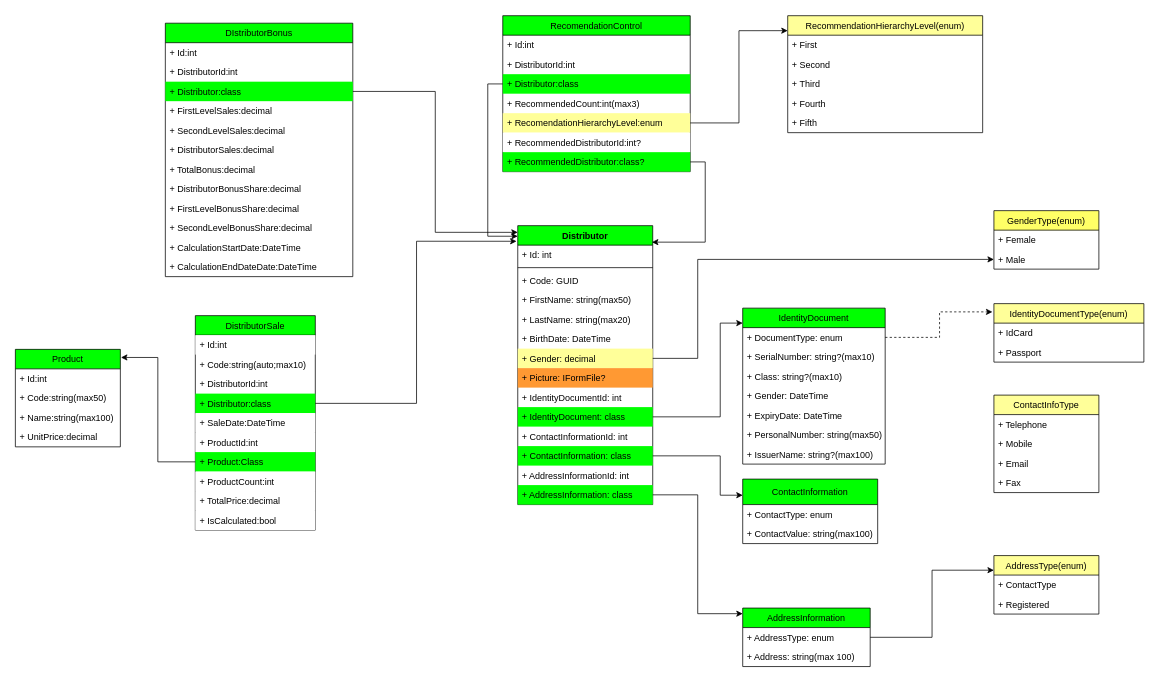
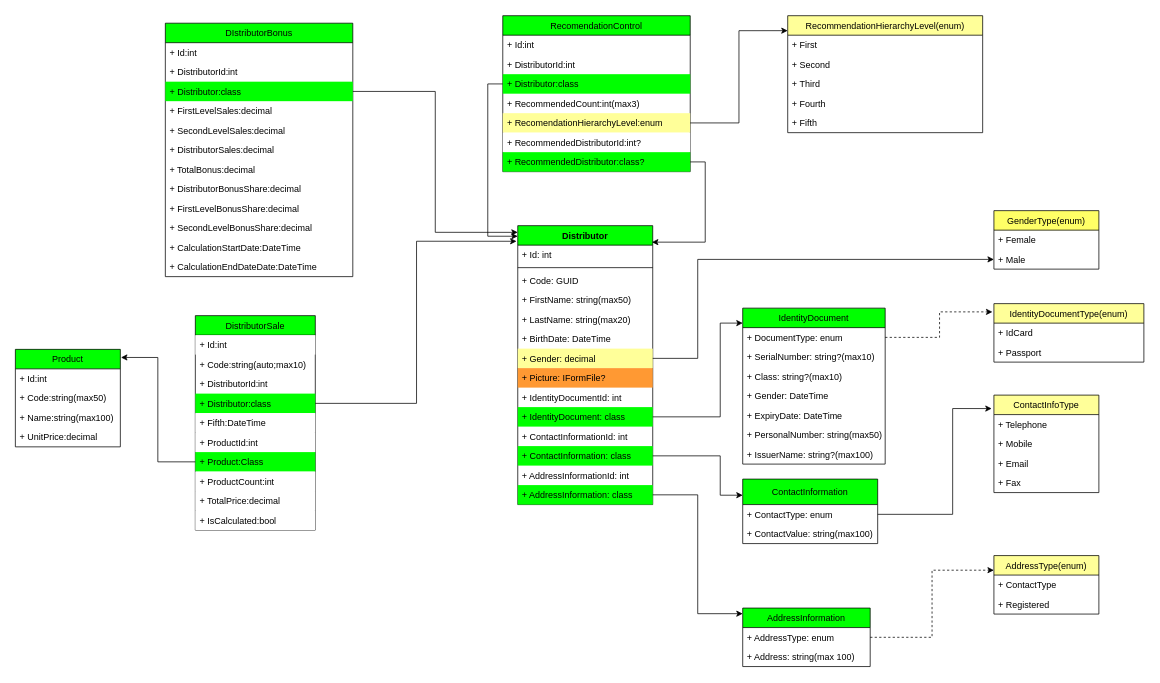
- <mxCell id="79" value="+ SaleDate:DateTime" style="text;strokeColor=none;fillColor=#FFFFFF;align=left;verticalAlign=top;spacingLeft=4;spacingRight=4;overflow=hidden;rotatable=0;points=[[0,0.5],[1,0.5]];portConstraint=eastwest;" parent="74" vertex="1"><mxGeometry y="130" width="160" height="26" as="geometry" /></mxCell>
+ <mxCell id="79" value="+ Fifth:DateTime" style="text;strokeColor=none;fillColor=#FFFFFF;align=left;verticalAlign=top;spacingLeft=4;spacingRight=4;overflow=hidden;rotatable=0;points=[[0,0.5],[1,0.5]];portConstraint=eastwest;" parent="74" vertex="1"><mxGeometry y="130" width="160" height="26" as="geometry" /></mxCell>
+ <mxCell id="41" style="edgeStyle=orthogonalEdgeStyle;rounded=0;orthogonalLoop=1;jettySize=auto;html=1;exitX=1;exitY=0.5;exitDx=0;exitDy=0;entryX=-0.021;entryY=0.138;entryDx=0;entryDy=0;entryPerimeter=0;" parent="1" source="34" target="36" edge="1"><mxGeometry relative="1" as="geometry"><Array as="points"><mxPoint x="1270" y="685" /><mxPoint x="1270" y="544" /></Array></mxGeometry></mxCell>
- <mxCell id="49" style="edgeStyle=orthogonalEdgeStyle;rounded=0;orthogonalLoop=1;jettySize=auto;html=1;exitX=1;exitY=0.5;exitDx=0;exitDy=0;entryX=0;entryY=0.25;entryDx=0;entryDy=0;" parent="1" source="43" target="46" edge="1"><mxGeometry relative="1" as="geometry" /></mxCell>
+ <mxCell id="49" style="edgeStyle=orthogonalEdgeStyle;rounded=0;orthogonalLoop=1;jettySize=auto;html=1;exitX=1;exitY=0.5;exitDx=0;exitDy=0;entryX=0;entryY=0.25;entryDx=0;entryDy=0;dashed=1;" parent="1" source="43" target="46" edge="1"><mxGeometry relative="1" as="geometry" /></mxCell>
